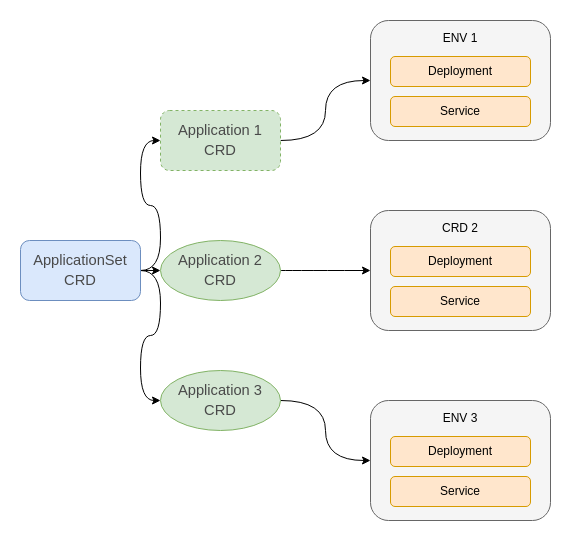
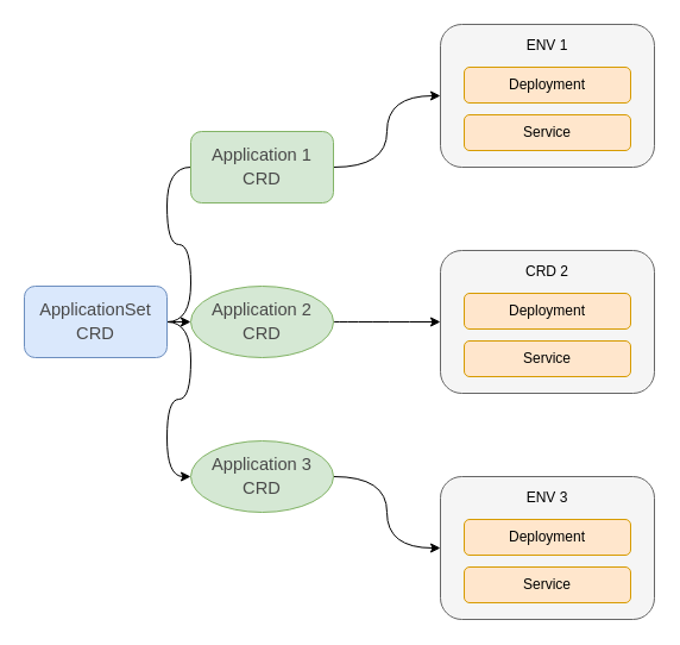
- <mxCell id="7" value="&lt;span data-copy-origin=&quot;https://shimo.im&quot; data-docs-delta=&quot;[[20,&amp;quot;ApplicationSet&amp;quot;]]&quot;&gt;&lt;p style=&quot;line-height: 130%; margin-bottom: 0pt; margin-top: 0pt; font-size: 11pt; color: rgb(73, 73, 73);&quot; class=&quot;ql-direction-ltr&quot;&gt;&lt;span class=&quot;ql-author-18520334&quot;&gt;Application 1&lt;/span&gt;&lt;/p&gt;&lt;p style=&quot;line-height: 130%; margin-bottom: 0pt; margin-top: 0pt; font-size: 11pt; color: rgb(73, 73, 73);&quot; class=&quot;ql-direction-ltr&quot;&gt;&lt;span class=&quot;ql-author-18520334&quot;&gt;CRD&lt;/span&gt;&lt;/p&gt;&lt;/span&gt;" style="rounded=1;whiteSpace=wrap;html=1;fillColor=#d5e8d4;strokeColor=#82b366;dashed=1;" vertex="1" parent="1"><mxGeometry x="160" y="110" width="120" height="60" as="geometry" /></mxCell>
+ <mxCell id="7" value="&lt;span data-copy-origin=&quot;https://shimo.im&quot; data-docs-delta=&quot;[[20,&amp;quot;ApplicationSet&amp;quot;]]&quot;&gt;&lt;p style=&quot;line-height: 130%; margin-bottom: 0pt; margin-top: 0pt; font-size: 11pt; color: rgb(73, 73, 73);&quot; class=&quot;ql-direction-ltr&quot;&gt;&lt;span class=&quot;ql-author-18520334&quot;&gt;Application 1&lt;/span&gt;&lt;/p&gt;&lt;p style=&quot;line-height: 130%; margin-bottom: 0pt; margin-top: 0pt; font-size: 11pt; color: rgb(73, 73, 73);&quot; class=&quot;ql-direction-ltr&quot;&gt;&lt;span class=&quot;ql-author-18520334&quot;&gt;CRD&lt;/span&gt;&lt;/p&gt;&lt;/span&gt;" style="rounded=1;whiteSpace=wrap;html=1;fillColor=#d5e8d4;strokeColor=#82b366;" vertex="1" parent="1"><mxGeometry x="160" y="110" width="120" height="60" as="geometry" /></mxCell>
- <mxCell id="2" style="edgeStyle=orthogonalEdgeStyle;rounded=0;orthogonalLoop=1;jettySize=auto;html=1;exitX=1;exitY=0.5;exitDx=0;exitDy=0;entryX=0;entryY=0.5;entryDx=0;entryDy=0;curved=1;" edge="1" parent="1" source="5" target="7"><mxGeometry relative="1" as="geometry" /></mxCell>
+ <mxCell id="2" style="edgeStyle=orthogonalEdgeStyle;rounded=0;orthogonalLoop=1;jettySize=auto;html=1;exitX=1;exitY=0.5;exitDx=0;exitDy=0;entryX=0;entryY=0.5;entryDx=0;entryDy=0;curved=1;endArrow=none;" edge="1" parent="1" source="5" target="7"><mxGeometry relative="1" as="geometry" /></mxCell>
